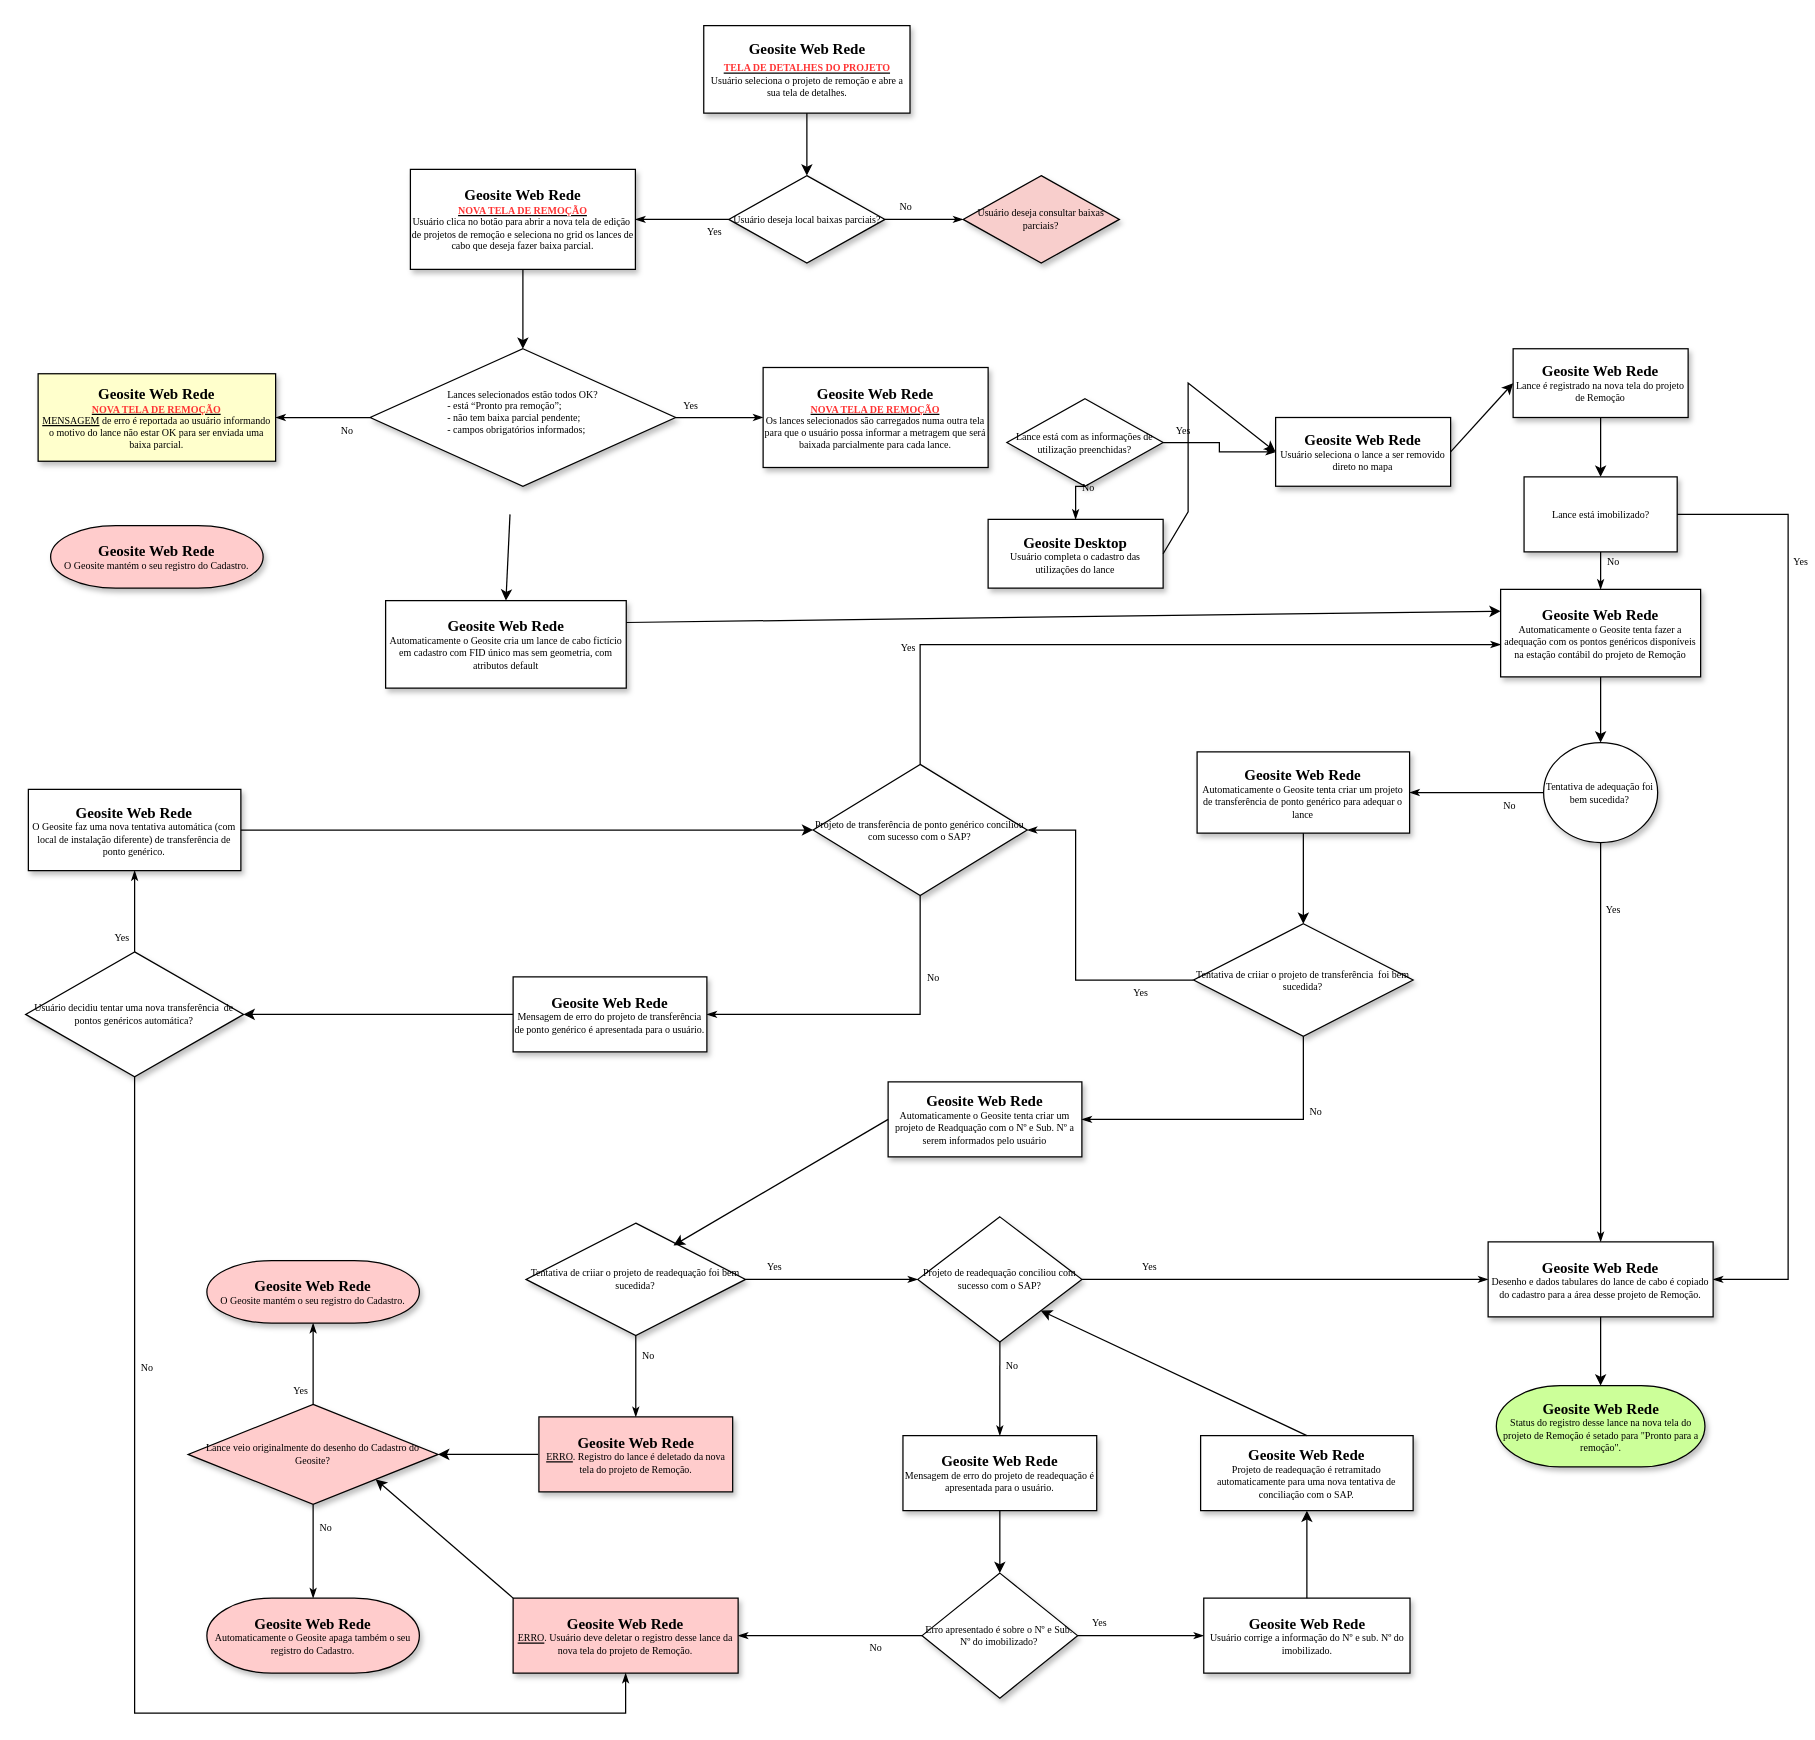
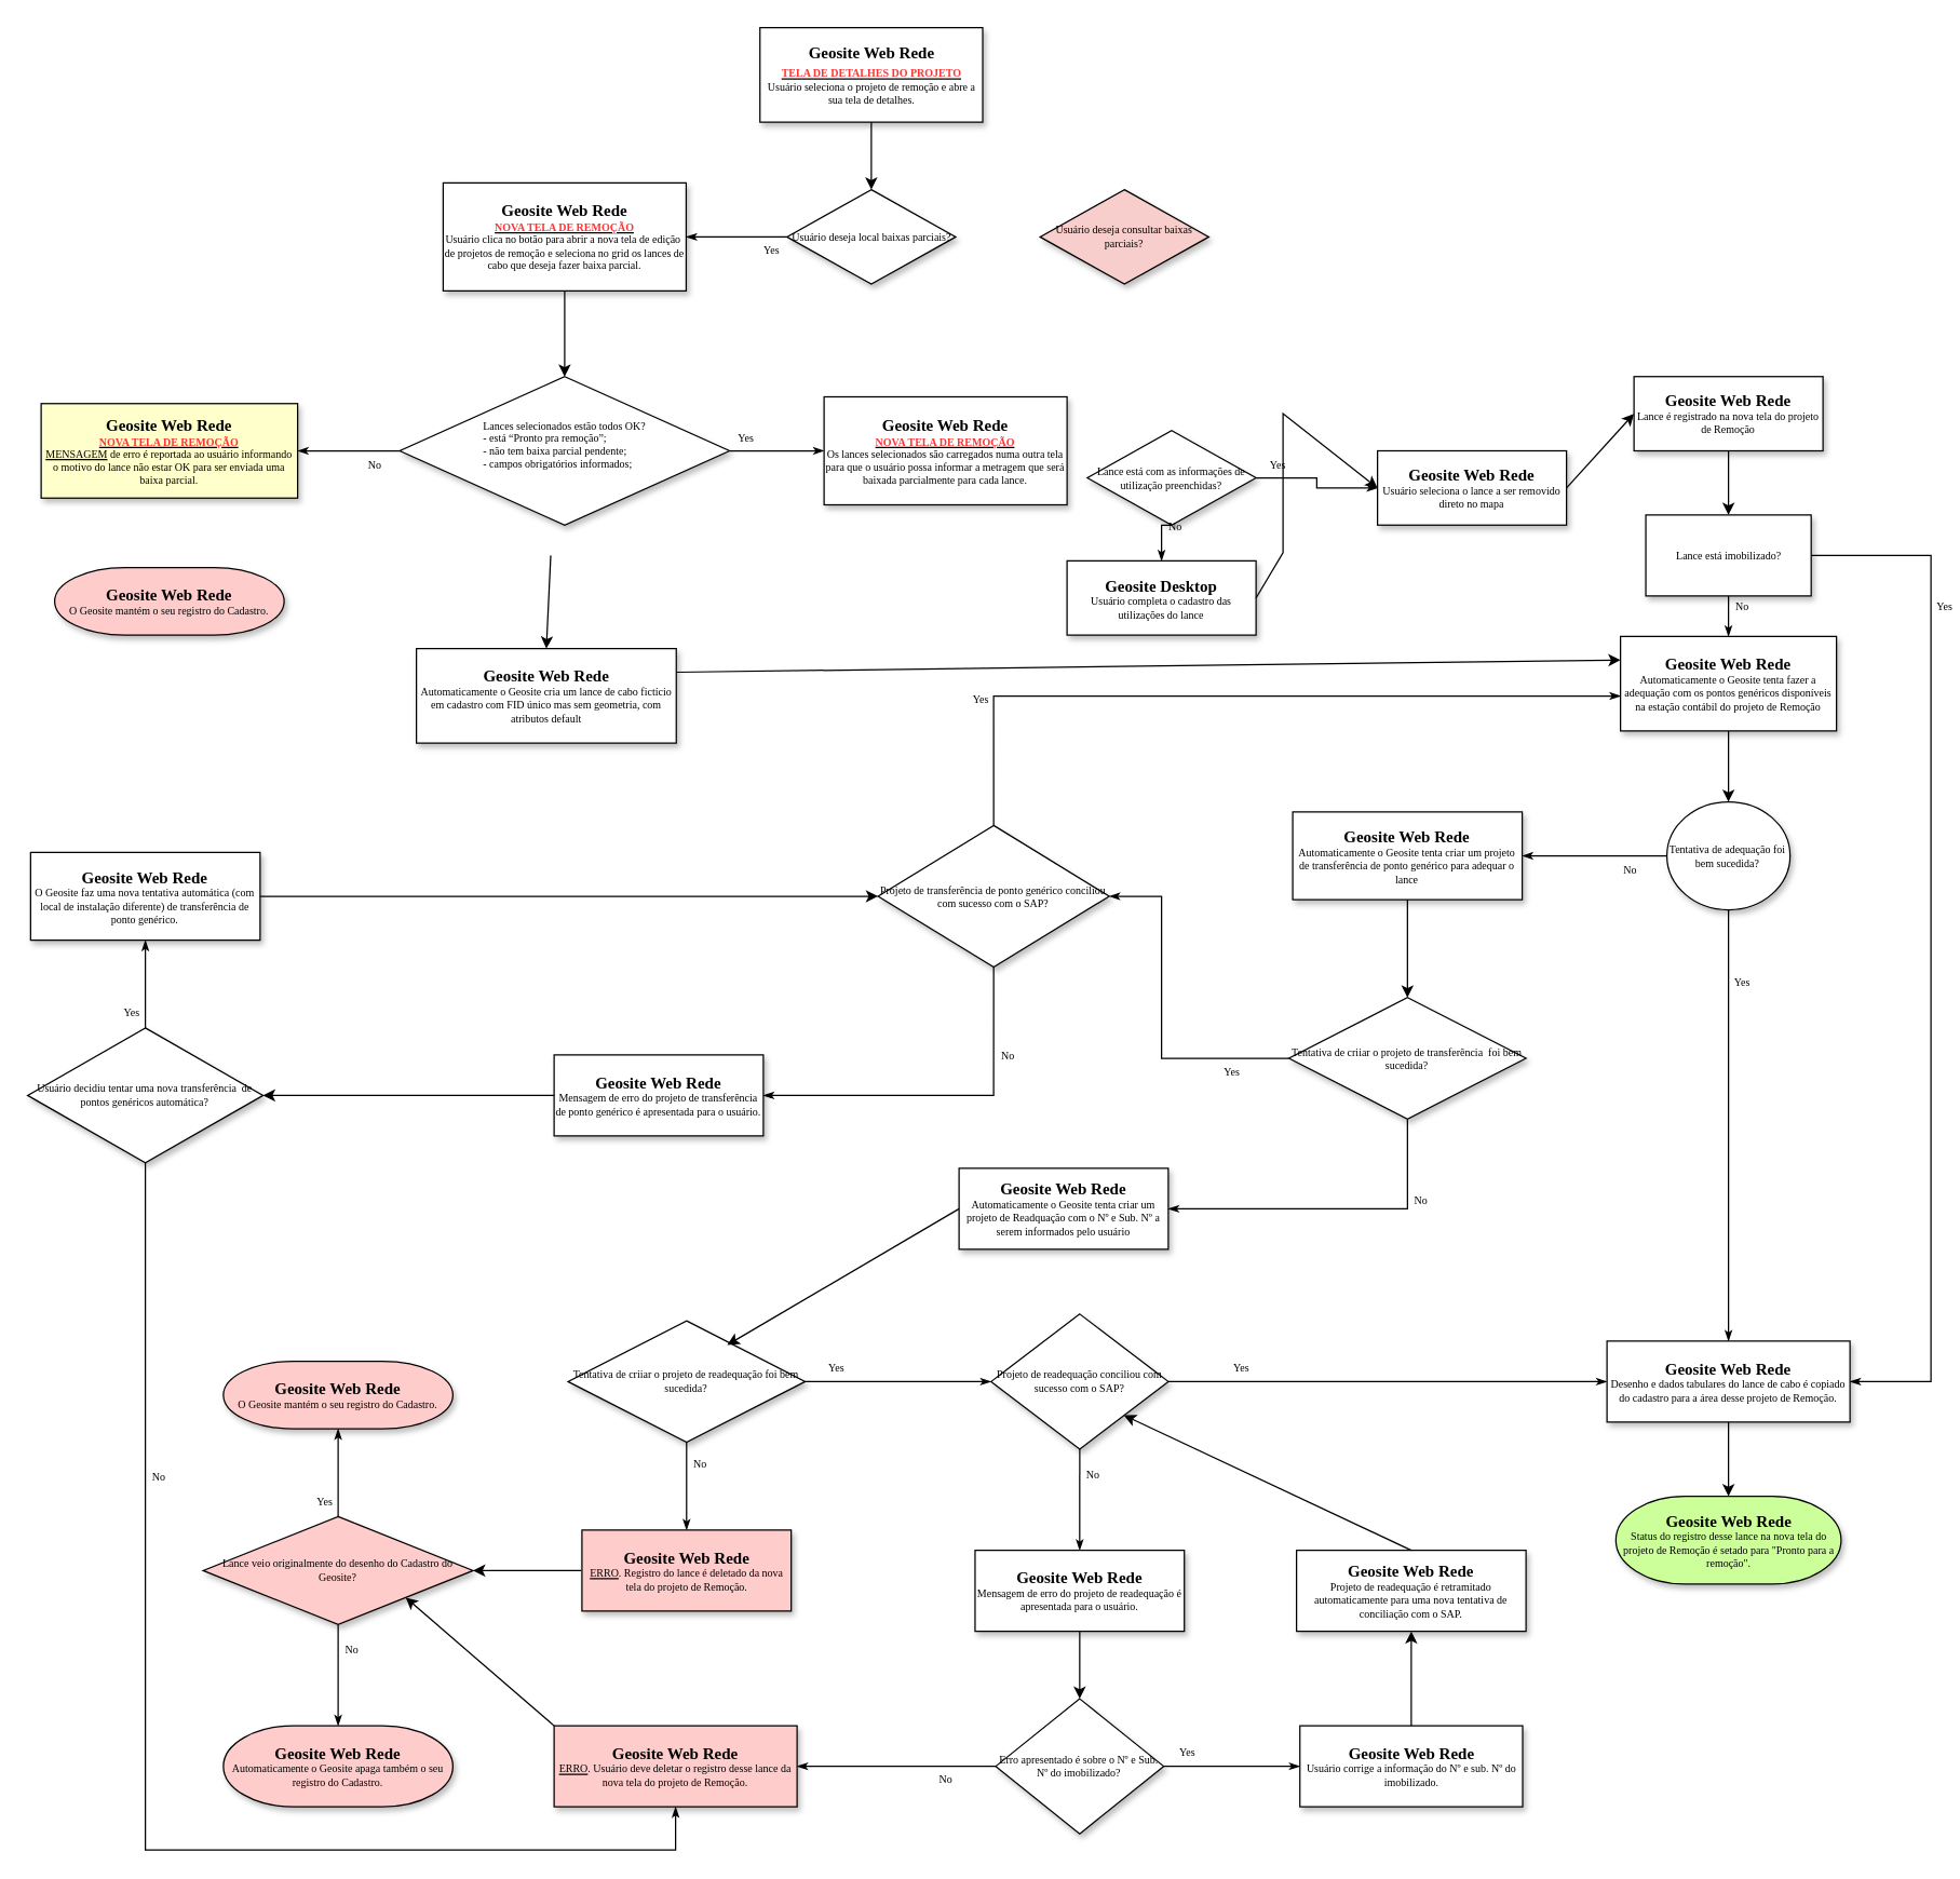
- <mxCell id="77" value="No" style="edgeStyle=orthogonalEdgeStyle;rounded=0;html=1;labelBackgroundColor=none;startSize=5;endArrow=classicThin;endFill=1;endSize=5;jettySize=auto;orthogonalLoop=1;strokeWidth=1;fontFamily=Verdana;fontSize=8;entryX=0;entryY=0.5;entryDx=0;entryDy=0;exitX=1;exitY=0.5;exitDx=0;exitDy=0;" edge="1" parent="1" source="74" target="75"><mxGeometry x="-0.5" y="10" relative="1" as="geometry"><mxPoint as="offset" /><mxPoint x="882.5" y="205" as="sourcePoint" /><mxPoint x="862.5" y="296" as="targetPoint" /></mxGeometry></mxCell>
